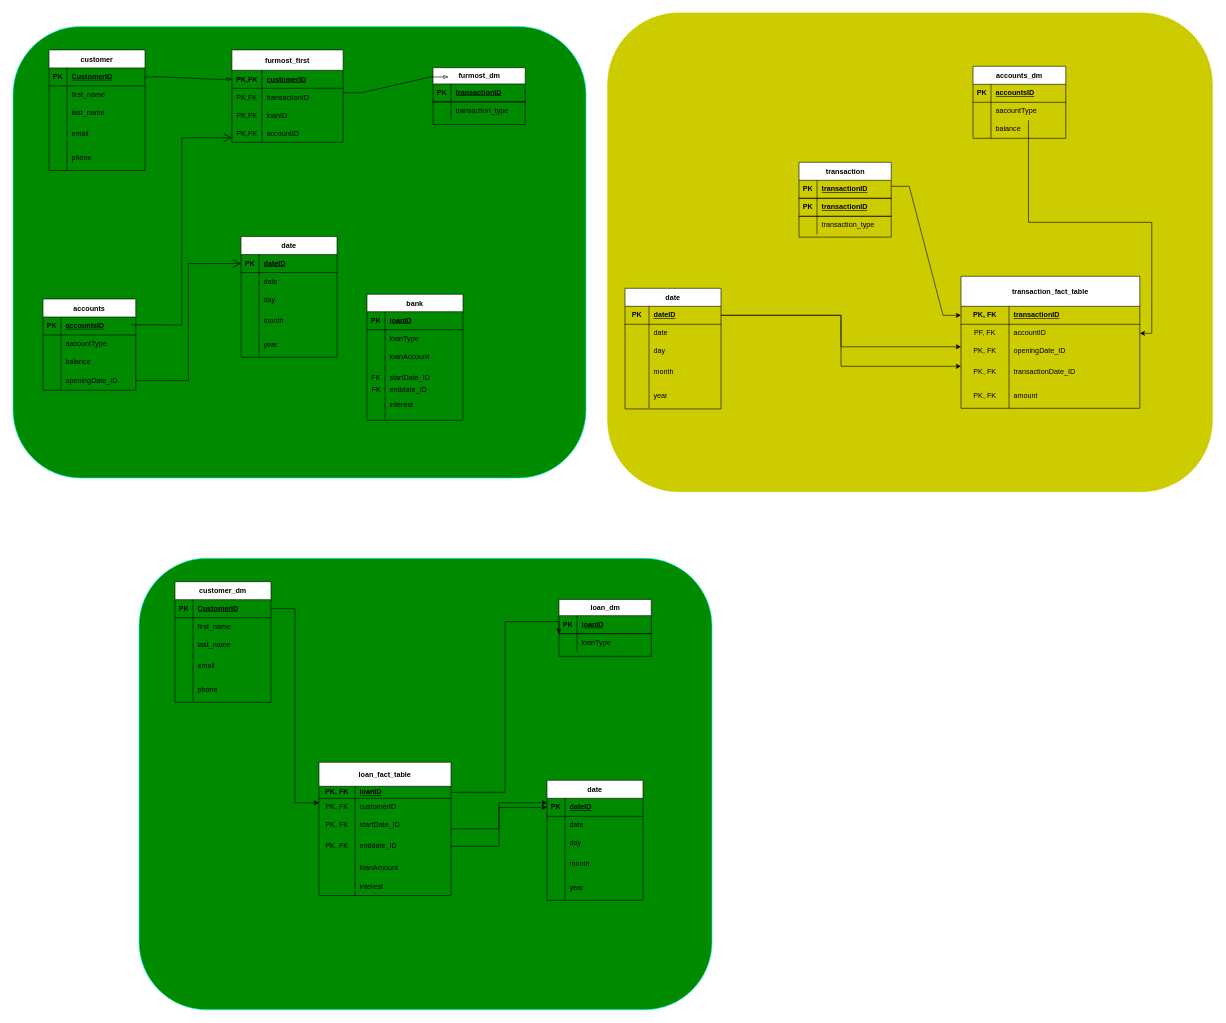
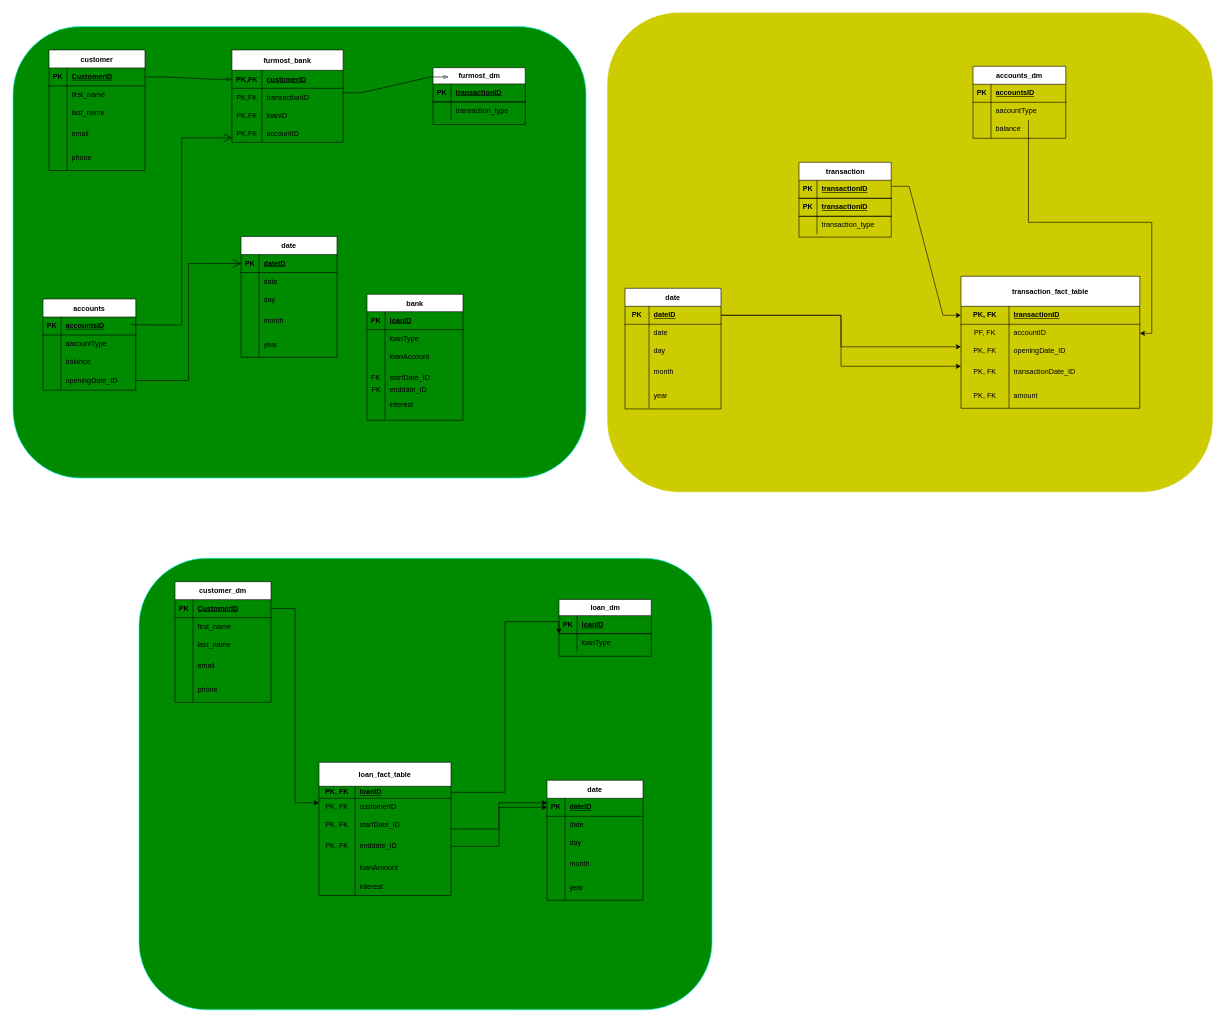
- <mxCell id="5" value="furmost_first" style="shape=table;startSize=34;container=1;collapsible=1;childLayout=tableLayout;fixedRows=1;rowLines=0;fontStyle=1;align=center;resizeLast=1;enumerate=0;metaEdit=0;movable=1;resizable=1;rotatable=1;deletable=1;editable=1;locked=0;connectable=1;" vertex="1" parent="4"><mxGeometry x="364.85" y="38.93" width="185.34" height="154" as="geometry" /></mxCell>
+ <mxCell id="5" value="furmost_bank" style="shape=table;startSize=34;container=1;collapsible=1;childLayout=tableLayout;fixedRows=1;rowLines=0;fontStyle=1;align=center;resizeLast=1;enumerate=0;metaEdit=0;movable=1;resizable=1;rotatable=1;deletable=1;editable=1;locked=0;connectable=1;" vertex="1" parent="4"><mxGeometry x="364.85" y="38.93" width="185.34" height="154" as="geometry" /></mxCell>
